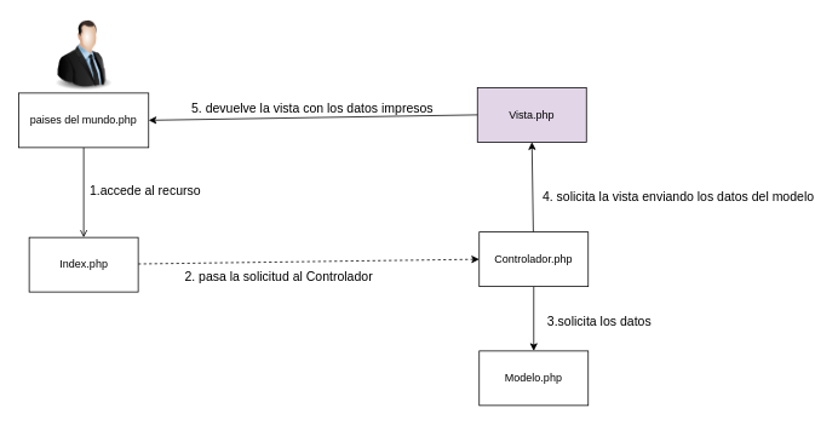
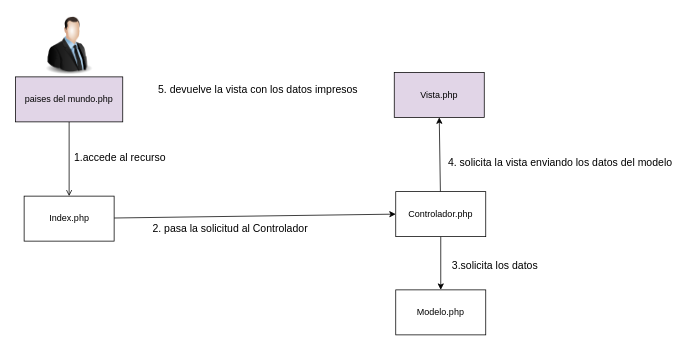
- <mxCell id="10" style="edgeStyle=none;html=1;entryX=1;entryY=0.5;entryDx=0;entryDy=0;strokeColor=#000000;exitX=0;exitY=0.5;exitDx=0;exitDy=0;" parent="1" source="7" target="6" edge="1"><mxGeometry relative="1" as="geometry" /></mxCell>
- <mxCell id="6" value="paises del mundo.php" style="rounded=0;whiteSpace=wrap;html=1;" parent="1" vertex="1"><mxGeometry x="20" y="102" width="143" height="60" as="geometry" /></mxCell>
+ <mxCell id="6" value="paises del mundo.php" style="rounded=0;whiteSpace=wrap;html=1;fillColor=#e1d5e7;" parent="1" vertex="1"><mxGeometry x="20" y="102" width="143" height="60" as="geometry" /></mxCell>
- <mxCell id="3" style="edgeStyle=none;html=1;entryX=0;entryY=0.5;entryDx=0;entryDy=0;strokeColor=#000000;dashed=1;" parent="1" source="4" target="11" edge="1"><mxGeometry relative="1" as="geometry" /></mxCell>
+ <mxCell id="3" style="edgeStyle=none;html=1;entryX=0;entryY=0.5;entryDx=0;entryDy=0;strokeColor=#000000;" parent="1" source="4" target="11" edge="1"><mxGeometry relative="1" as="geometry" /></mxCell>
